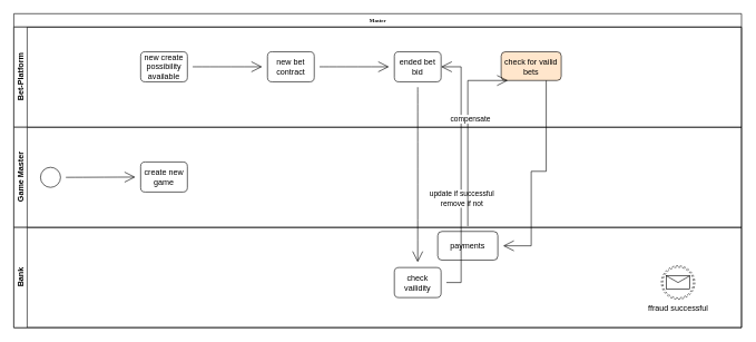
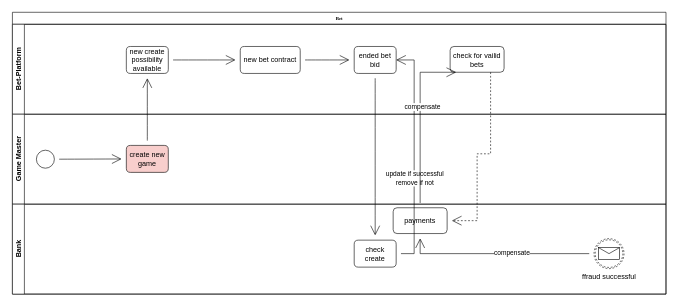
- <mxCell id="2" value="Master" style="swimlane;html=1;childLayout=stackLayout;horizontal=1;startSize=20;horizontalStack=0;rounded=0;shadow=0;labelBackgroundColor=none;strokeWidth=1;fontFamily=Verdana;fontSize=8;align=center;" parent="1" vertex="1"><mxGeometry x="20" y="20" width="1090" height="470" as="geometry" /></mxCell>
+ <mxCell id="2" value="Bet" style="swimlane;html=1;childLayout=stackLayout;horizontal=1;startSize=20;horizontalStack=0;rounded=0;shadow=0;labelBackgroundColor=none;strokeWidth=1;fontFamily=Verdana;fontSize=8;align=center;" parent="1" vertex="1"><mxGeometry x="20" y="20" width="1090" height="470" as="geometry" /></mxCell>
- <mxCell id="9" value="check for vailid bets" style="rounded=1;whiteSpace=wrap;html=1;fillColor=#ffe6cc;" vertex="1" parent="3"><mxGeometry x="730" y="37" width="90" height="43" as="geometry" /></mxCell>
+ <mxCell id="9" value="check for vailid bets" style="rounded=1;whiteSpace=wrap;html=1;" vertex="1" parent="3"><mxGeometry x="730" y="37" width="90" height="43" as="geometry" /></mxCell>
- <mxCell id="7" value="new bet contract" style="rounded=1;whiteSpace=wrap;html=1;" vertex="1" parent="3"><mxGeometry x="380" y="37" width="70" height="45" as="geometry" /></mxCell>
+ <mxCell id="7" value="new bet contract" style="rounded=1;whiteSpace=wrap;html=1;" vertex="1" parent="3"><mxGeometry x="380" y="37" width="100" height="45" as="geometry" /></mxCell>
+ <mxCell id="14" value="" style="edgeStyle=none;curved=1;rounded=0;orthogonalLoop=1;jettySize=auto;html=1;endArrow=open;startSize=14;endSize=14;sourcePerimeterSpacing=8;targetPerimeterSpacing=8;" edge="1" parent="2" source="13" target="5"><mxGeometry relative="1" as="geometry" /></mxCell>
- <mxCell id="16" value="" style="edgeStyle=orthogonalEdgeStyle;rounded=0;orthogonalLoop=1;jettySize=auto;html=1;endArrow=open;startSize=14;endSize=14;sourcePerimeterSpacing=8;targetPerimeterSpacing=8;exitX=0.75;exitY=1;exitDx=0;exitDy=0;" edge="1" parent="2" source="9" target="19"><mxGeometry relative="1" as="geometry"><Array as="points"><mxPoint x="798" y="236" /><mxPoint x="775" y="236" /></Array></mxGeometry></mxCell>
+ <mxCell id="16" value="" style="edgeStyle=orthogonalEdgeStyle;rounded=0;orthogonalLoop=1;jettySize=auto;html=1;endArrow=open;startSize=14;endSize=14;sourcePerimeterSpacing=8;targetPerimeterSpacing=8;exitX=0.75;exitY=1;exitDx=0;exitDy=0;dashed=1;" edge="1" parent="2" source="9" target="19"><mxGeometry relative="1" as="geometry"><Array as="points"><mxPoint x="798" y="236" /><mxPoint x="775" y="236" /></Array></mxGeometry></mxCell>
- <mxCell id="13" value="create new game" style="rounded=1;whiteSpace=wrap;html=1;" vertex="1" parent="10"><mxGeometry x="190" y="52" width="70" height="45" as="geometry" /></mxCell>
+ <mxCell id="13" value="create new game" style="rounded=1;whiteSpace=wrap;html=1;fillColor=#f8cecc;" vertex="1" parent="10"><mxGeometry x="190" y="52" width="70" height="45" as="geometry" /></mxCell>
- <mxCell id="18" value="check vailidity" style="rounded=1;whiteSpace=wrap;html=1;" vertex="1" parent="17"><mxGeometry x="570" y="60" width="70" height="45" as="geometry" /></mxCell>
+ <mxCell id="18" value="check create" style="rounded=1;whiteSpace=wrap;html=1;" vertex="1" parent="17"><mxGeometry x="570" y="60" width="70" height="45" as="geometry" /></mxCell>
+ <mxCell id="20" value="" style="edgeStyle=orthogonalEdgeStyle;rounded=0;orthogonalLoop=1;jettySize=auto;html=1;endArrow=open;startSize=14;endSize=14;sourcePerimeterSpacing=8;targetPerimeterSpacing=8;" edge="1" parent="17" source="22" target="19"><mxGeometry relative="1" as="geometry" /></mxCell>
+ <mxCell id="21" value="compensate" style="edgeLabel;html=1;align=center;verticalAlign=middle;resizable=0;points=[];" vertex="1" connectable="0" parent="20"><mxGeometry x="-0.157" y="-1" relative="1" as="geometry"><mxPoint as="offset" /></mxGeometry></mxCell>
